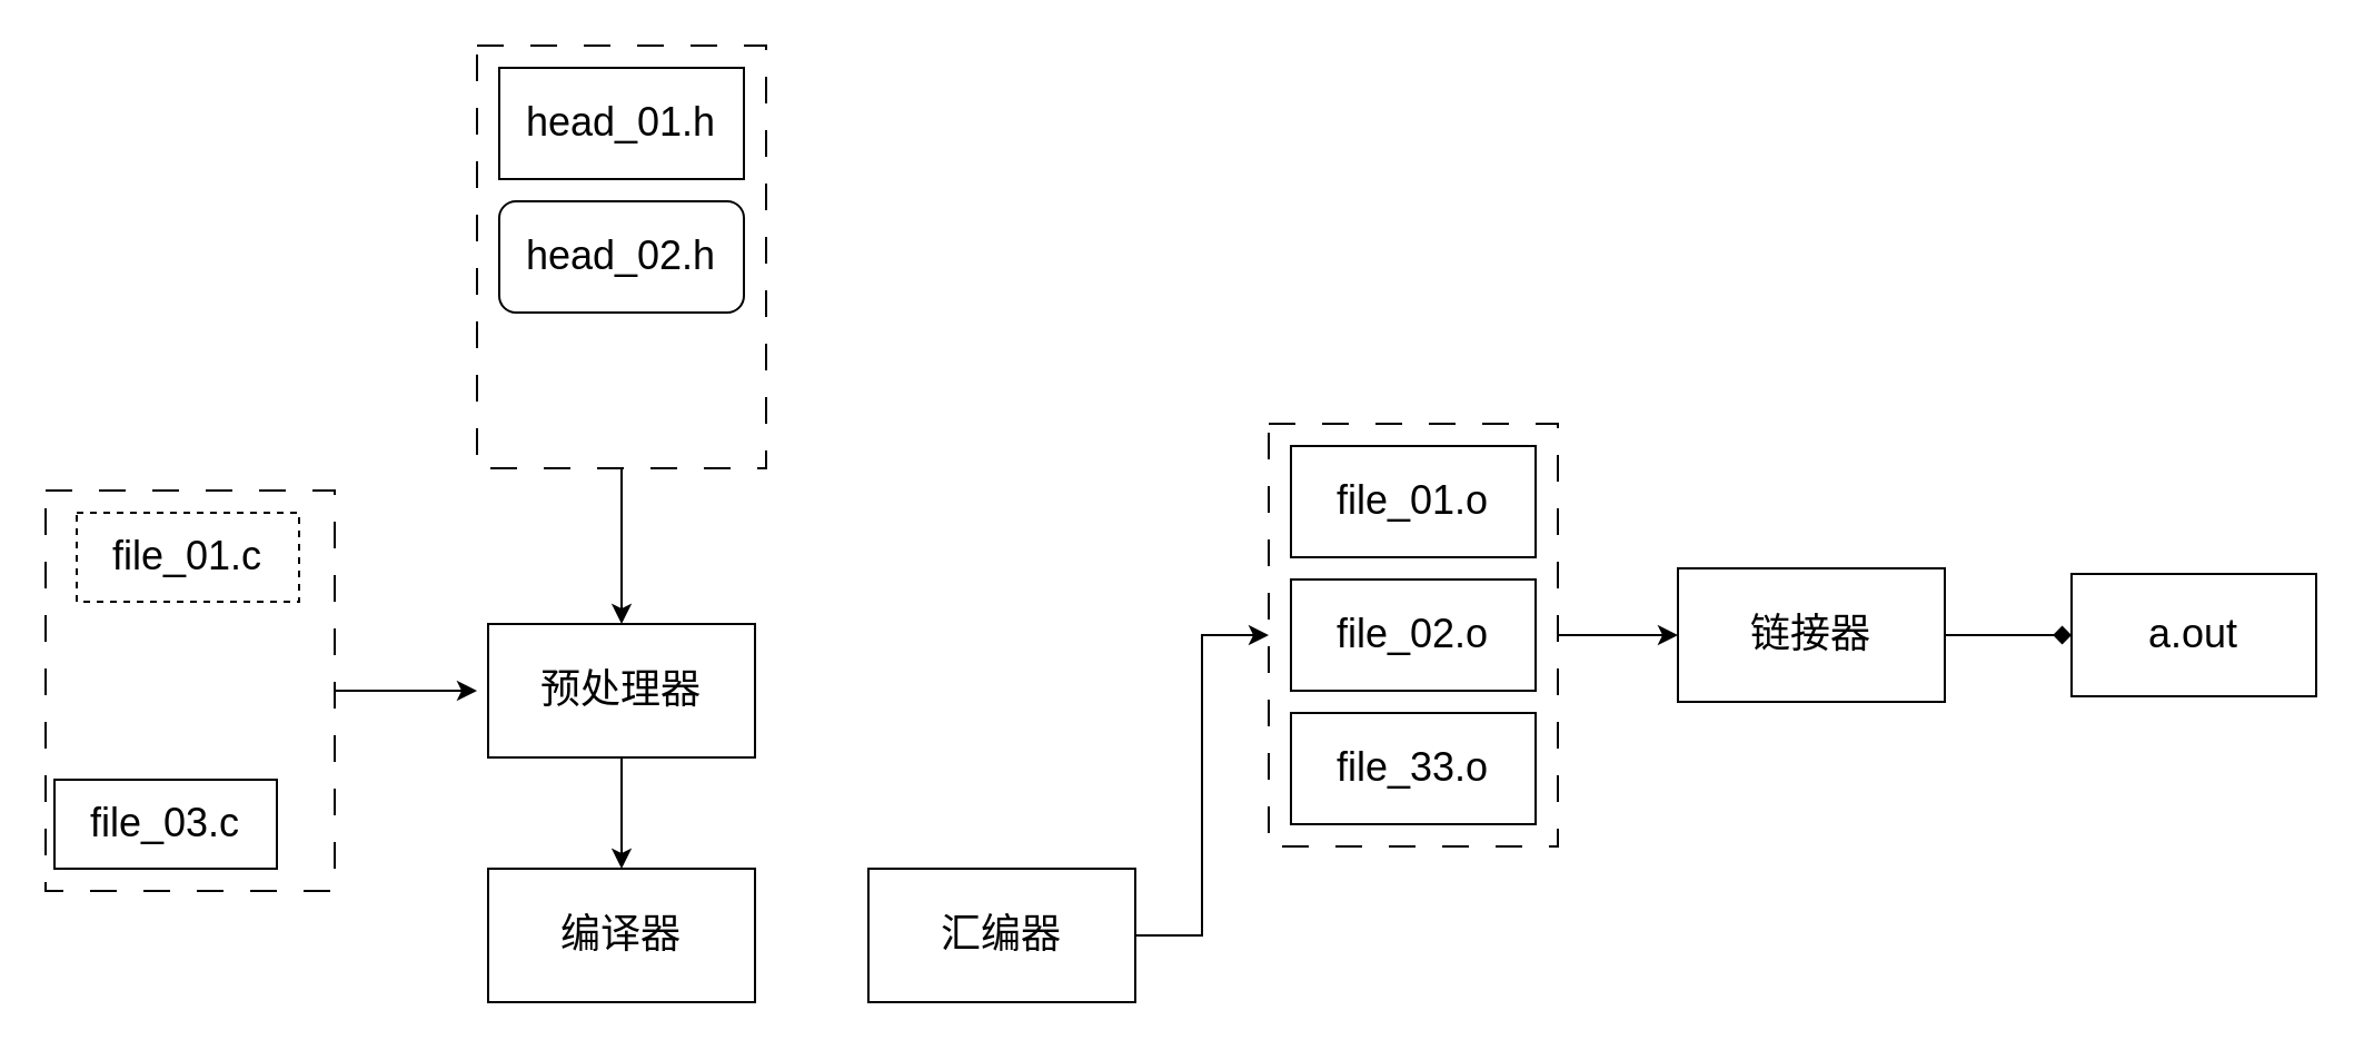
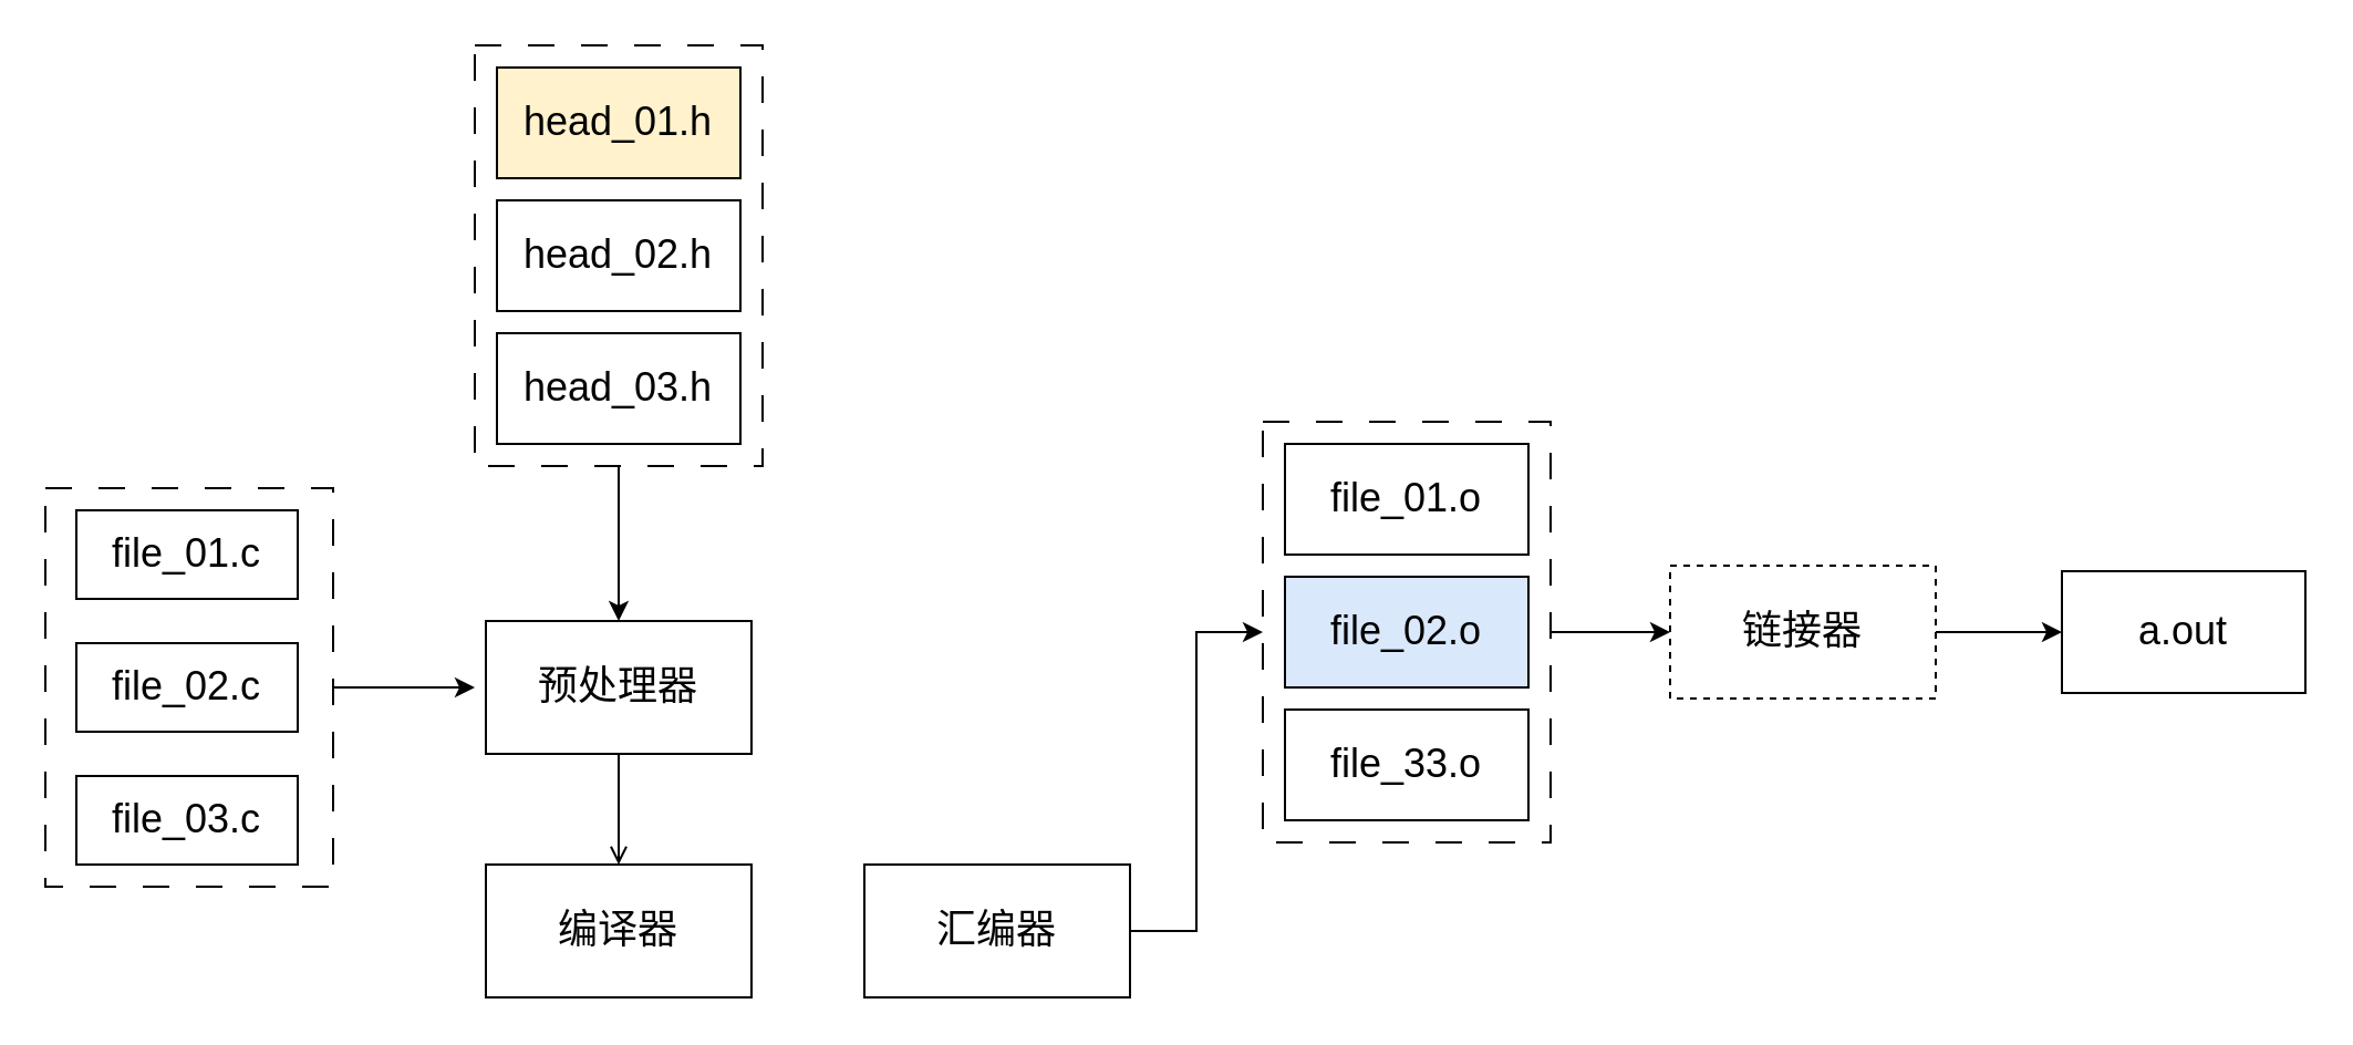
- <mxCell id="6" value="&lt;font style=&quot;font-size: 18px;&quot;&gt;head_01.h&lt;/font&gt;" style="rounded=0;whiteSpace=wrap;html=1;" vertex="1" parent="4"><mxGeometry x="10" y="10" width="110" height="50" as="geometry" /></mxCell>
+ <mxCell id="6" value="&lt;font style=&quot;font-size: 18px;&quot;&gt;head_01.h&lt;/font&gt;" style="rounded=0;whiteSpace=wrap;html=1;fillColor=#fff2cc;" vertex="1" parent="4"><mxGeometry x="10" y="10" width="110" height="50" as="geometry" /></mxCell>
- <mxCell id="7" value="&lt;font style=&quot;font-size: 18px;&quot;&gt;head_02.h&lt;/font&gt;" style="whiteSpace=wrap;html=1;rounded=1;" vertex="1" parent="4"><mxGeometry x="10" y="70" width="110" height="50" as="geometry" /></mxCell>
+ <mxCell id="7" value="&lt;font style=&quot;font-size: 18px;&quot;&gt;head_02.h&lt;/font&gt;" style="rounded=0;whiteSpace=wrap;html=1;" vertex="1" parent="4"><mxGeometry x="10" y="70" width="110" height="50" as="geometry" /></mxCell>
+ <mxCell id="8" value="&lt;font style=&quot;font-size: 18px;&quot;&gt;head_03.h&lt;/font&gt;" style="rounded=0;whiteSpace=wrap;html=1;" vertex="1" parent="4"><mxGeometry x="10" y="130" width="110" height="50" as="geometry" /></mxCell>
- <mxCell id="12" value="&lt;font style=&quot;font-size: 18px;&quot;&gt;file_01.c&lt;/font&gt;" style="rounded=0;whiteSpace=wrap;html=1;dashed=1;" vertex="1" parent="9"><mxGeometry x="14" y="10" width="100" height="40" as="geometry" /></mxCell>
+ <mxCell id="12" value="&lt;font style=&quot;font-size: 18px;&quot;&gt;file_01.c&lt;/font&gt;" style="rounded=0;whiteSpace=wrap;html=1;" vertex="1" parent="9"><mxGeometry x="14" y="10" width="100" height="40" as="geometry" /></mxCell>
- <mxCell id="22" value="&lt;font style=&quot;font-size: 18px;&quot;&gt;file_02.o&lt;/font&gt;" style="rounded=0;whiteSpace=wrap;html=1;" vertex="1" parent="19"><mxGeometry x="10" y="70" width="110" height="50" as="geometry" /></mxCell>
+ <mxCell id="22" value="&lt;font style=&quot;font-size: 18px;&quot;&gt;file_02.o&lt;/font&gt;" style="rounded=0;whiteSpace=wrap;html=1;fillColor=#dae8fc;" vertex="1" parent="19"><mxGeometry x="10" y="70" width="110" height="50" as="geometry" /></mxCell>
- <mxCell id="25" value="&lt;font style=&quot;font-size: 18px;&quot;&gt;链接器&lt;/font&gt;" style="rounded=0;whiteSpace=wrap;html=1;" vertex="1" parent="1"><mxGeometry x="754" y="255" width="120" height="60" as="geometry" /></mxCell>
+ <mxCell id="25" value="&lt;font style=&quot;font-size: 18px;&quot;&gt;链接器&lt;/font&gt;" style="rounded=0;whiteSpace=wrap;html=1;dashed=1;" vertex="1" parent="1"><mxGeometry x="754" y="255" width="120" height="60" as="geometry" /></mxCell>
- <mxCell id="24" style="edgeStyle=orthogonalEdgeStyle;rounded=0;orthogonalLoop=1;jettySize=auto;html=1;entryX=0;entryY=0.5;entryDx=0;entryDy=0;endArrow=diamond;" edge="1" parent="1" source="25" target="27"><mxGeometry relative="1" as="geometry" /></mxCell>
+ <mxCell id="24" style="edgeStyle=orthogonalEdgeStyle;rounded=0;orthogonalLoop=1;jettySize=auto;html=1;entryX=0;entryY=0.5;entryDx=0;entryDy=0;" edge="1" parent="1" source="25" target="27"><mxGeometry relative="1" as="geometry" /></mxCell>
+ <mxCell id="13" value="&lt;font style=&quot;font-size: 18px;&quot;&gt;file_02.c&lt;/font&gt;" style="rounded=0;whiteSpace=wrap;html=1;" vertex="1" parent="9"><mxGeometry x="14" y="70" width="100" height="40" as="geometry" /></mxCell>
- <mxCell id="14" value="&lt;font style=&quot;font-size: 18px;&quot;&gt;file_03.c&lt;/font&gt;" style="rounded=0;whiteSpace=wrap;html=1;" vertex="1" parent="9"><mxGeometry x="4" y="130" width="100" height="40" as="geometry" /></mxCell>
+ <mxCell id="14" value="&lt;font style=&quot;font-size: 18px;&quot;&gt;file_03.c&lt;/font&gt;" style="rounded=0;whiteSpace=wrap;html=1;" vertex="1" parent="9"><mxGeometry x="14" y="130" width="100" height="40" as="geometry" /></mxCell>
- <mxCell id="2" style="edgeStyle=orthogonalEdgeStyle;rounded=0;orthogonalLoop=1;jettySize=auto;html=1;entryX=0.5;entryY=0;entryDx=0;entryDy=0;" edge="1" parent="1" source="3" target="16"><mxGeometry relative="1" as="geometry" /></mxCell>
+ <mxCell id="2" style="edgeStyle=orthogonalEdgeStyle;rounded=0;orthogonalLoop=1;jettySize=auto;html=1;entryX=0.5;entryY=0;entryDx=0;entryDy=0;endArrow=open;" edge="1" parent="1" source="3" target="16"><mxGeometry relative="1" as="geometry" /></mxCell>
